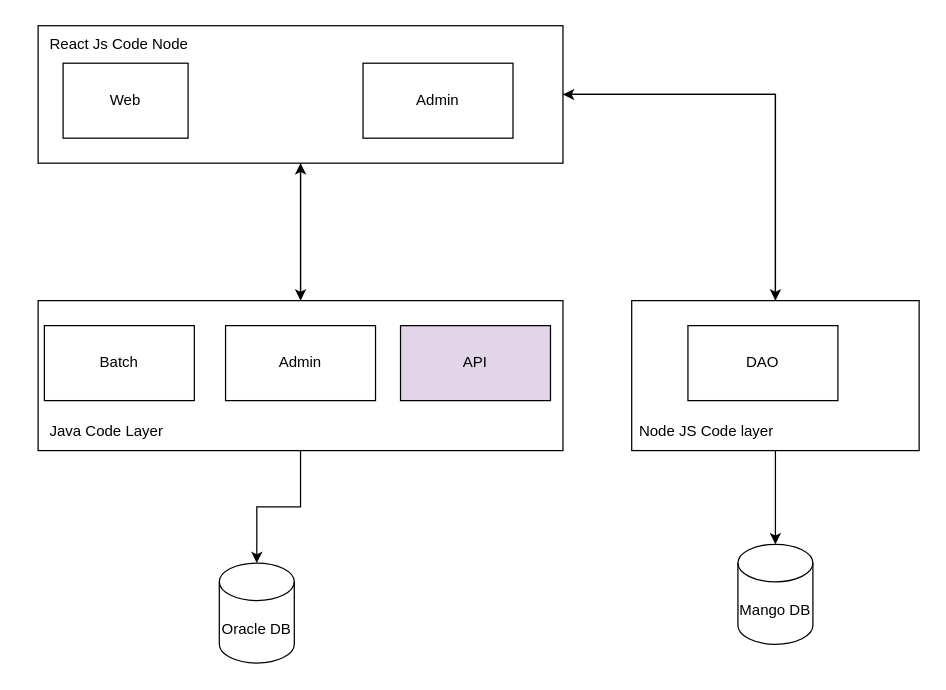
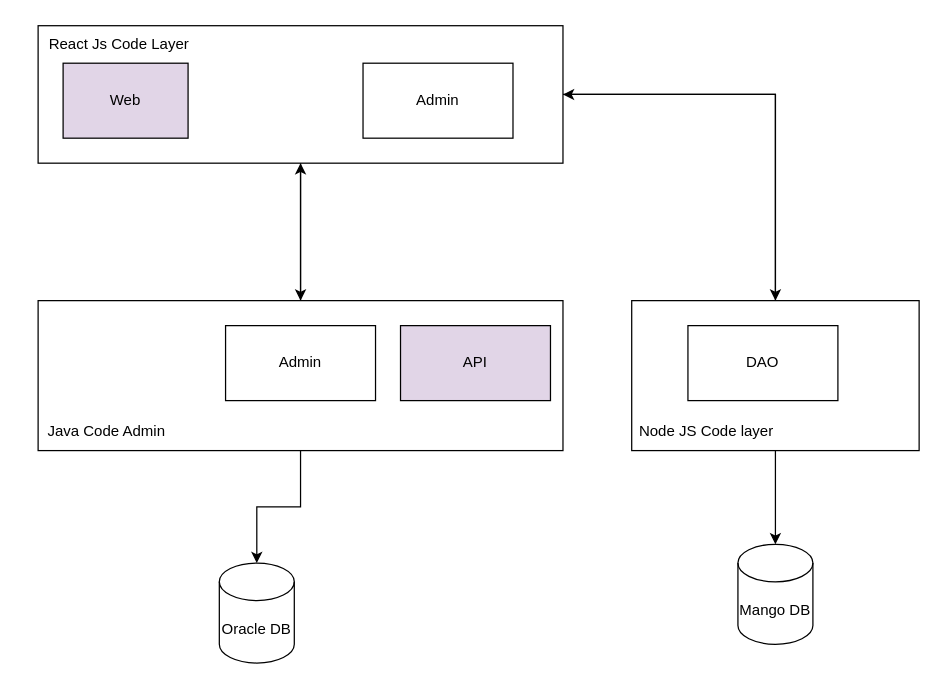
- <mxCell id="14" value="React Js Code Node" style="text;html=1;strokeColor=none;fillColor=none;align=center;verticalAlign=middle;whiteSpace=wrap;rounded=0;" parent="1" vertex="1"><mxGeometry x="30" y="20" width="130" height="30" as="geometry" /></mxCell>
+ <mxCell id="14" value="React Js Code Layer" style="text;html=1;strokeColor=none;fillColor=none;align=center;verticalAlign=middle;whiteSpace=wrap;rounded=0;" parent="1" vertex="1"><mxGeometry x="30" y="20" width="130" height="30" as="geometry" /></mxCell>
- <mxCell id="11" value="Web" style="rounded=0;whiteSpace=wrap;html=1;" parent="1" vertex="1"><mxGeometry x="50" y="50" width="100" height="60" as="geometry" /></mxCell>
+ <mxCell id="11" value="Web" style="rounded=0;whiteSpace=wrap;html=1;fillColor=#e1d5e7;" parent="1" vertex="1"><mxGeometry x="50" y="50" width="100" height="60" as="geometry" /></mxCell>
- <mxCell id="13" value="Batch" style="rounded=0;whiteSpace=wrap;html=1;" parent="1" vertex="1"><mxGeometry x="35" y="260" width="120" height="60" as="geometry" /></mxCell>
- <mxCell id="17" value="Java Code Layer" style="text;html=1;strokeColor=none;fillColor=none;align=center;verticalAlign=middle;whiteSpace=wrap;rounded=0;" parent="1" vertex="1"><mxGeometry x="20" y="330" width="130" height="30" as="geometry" /></mxCell>
+ <mxCell id="17" value="Java Code Admin" style="text;html=1;strokeColor=none;fillColor=none;align=center;verticalAlign=middle;whiteSpace=wrap;rounded=0;" parent="1" vertex="1"><mxGeometry x="20" y="330" width="130" height="30" as="geometry" /></mxCell>
